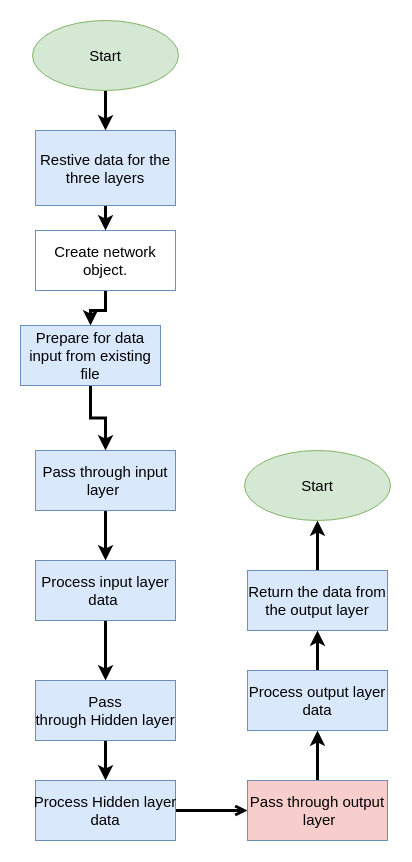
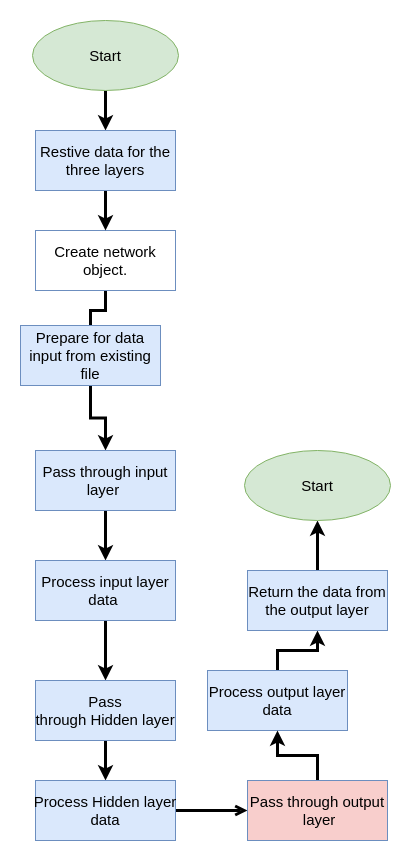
- <mxCell id="11" value="&lt;span style=&quot;font-size: 15px;&quot;&gt;Restive data for the three layers&lt;/span&gt;" style="rounded=0;whiteSpace=wrap;html=1;fillColor=#dae8fc;strokeColor=#6c8ebf;" vertex="1" parent="1"><mxGeometry x="35" y="130" width="140" height="75" as="geometry" /></mxCell>
+ <mxCell id="11" value="&lt;span style=&quot;font-size: 15px;&quot;&gt;Restive data for the three layers&lt;/span&gt;" style="rounded=0;whiteSpace=wrap;html=1;fillColor=#dae8fc;strokeColor=#6c8ebf;" vertex="1" parent="1"><mxGeometry x="35" y="130" width="140" height="60" as="geometry" /></mxCell>
- <mxCell id="4" style="edgeStyle=orthogonalEdgeStyle;rounded=0;orthogonalLoop=1;jettySize=auto;html=1;strokeWidth=3;" edge="1" parent="1" source="5" target="7"><mxGeometry relative="1" as="geometry" /></mxCell>
+ <mxCell id="4" style="edgeStyle=orthogonalEdgeStyle;rounded=0;orthogonalLoop=1;jettySize=auto;html=1;strokeWidth=3;endArrow=none;" edge="1" parent="1" source="5" target="7"><mxGeometry relative="1" as="geometry" /></mxCell>
- <mxCell id="19" value="&lt;div style=&quot;text-align: left;&quot;&gt;&lt;span style=&quot;font-size: 15px; background-color: initial;&quot;&gt;Process &lt;span style=&quot;white-space: pre;&quot;&gt;output layer&lt;/span&gt;&lt;/span&gt;&lt;/div&gt;&lt;div&gt;&lt;span style=&quot;font-size: 15px;&quot;&gt;&amp;nbsp;data&amp;nbsp;&lt;/span&gt;&lt;/div&gt;" style="rounded=0;whiteSpace=wrap;html=1;fillColor=#dae8fc;strokeColor=#6c8ebf;" vertex="1" parent="1"><mxGeometry x="247" y="670" width="140" height="60" as="geometry" /></mxCell>
+ <mxCell id="19" value="&lt;div style=&quot;text-align: left;&quot;&gt;&lt;span style=&quot;font-size: 15px; background-color: initial;&quot;&gt;Process &lt;span style=&quot;white-space: pre;&quot;&gt;output layer&lt;/span&gt;&lt;/span&gt;&lt;/div&gt;&lt;div&gt;&lt;span style=&quot;font-size: 15px;&quot;&gt;&amp;nbsp;data&amp;nbsp;&lt;/span&gt;&lt;/div&gt;" style="rounded=0;whiteSpace=wrap;html=1;fillColor=#dae8fc;strokeColor=#6c8ebf;" vertex="1" parent="1"><mxGeometry x="207" y="670" width="140" height="60" as="geometry" /></mxCell>
